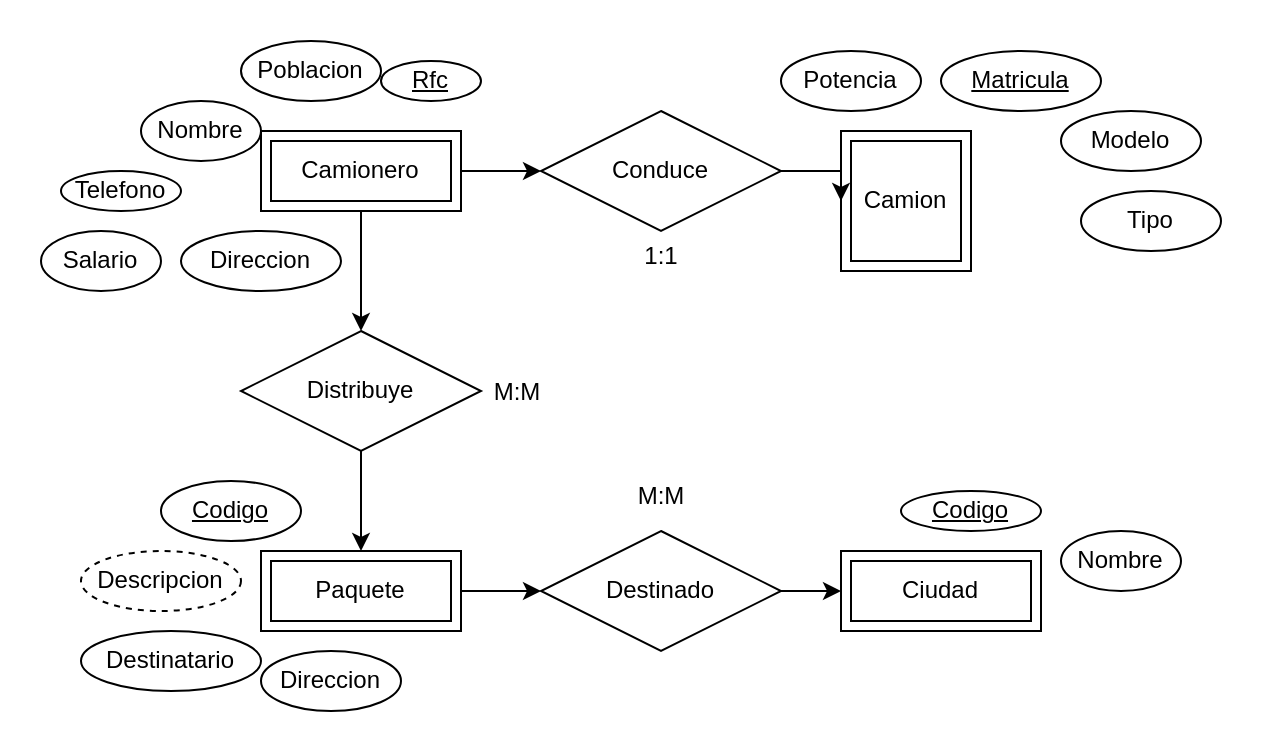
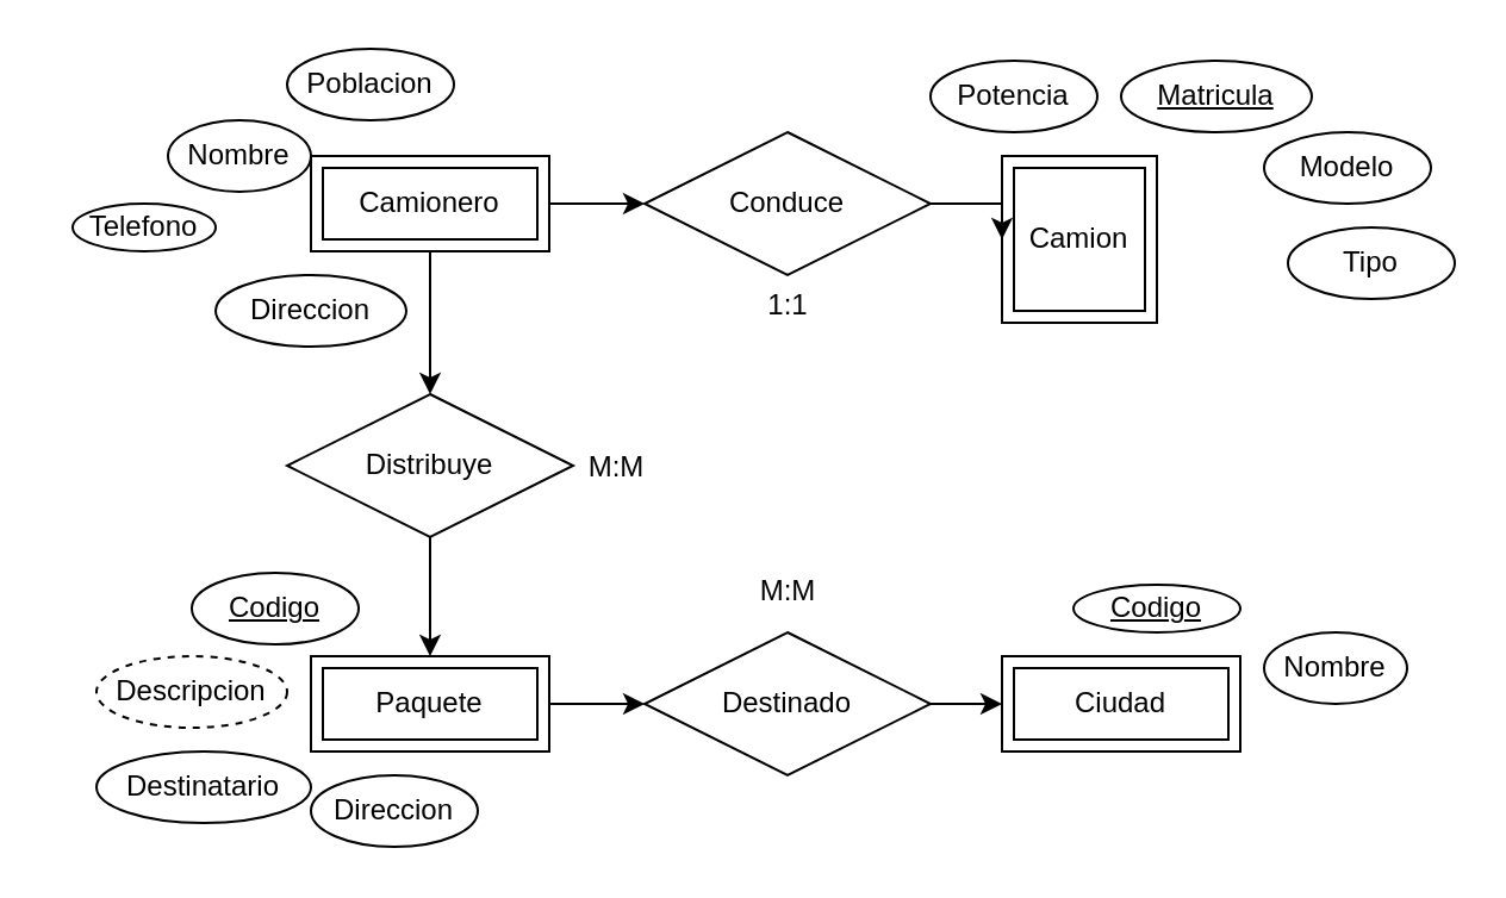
- <mxCell id="21" value="Rfc" style="ellipse;whiteSpace=wrap;html=1;align=center;fontStyle=4;" vertex="1" parent="1"><mxGeometry x="190" y="30" width="50" height="20" as="geometry" /></mxCell>
- <mxCell id="24" value="Salario" style="ellipse;whiteSpace=wrap;html=1;align=center;" vertex="1" parent="1"><mxGeometry x="20" y="115" width="60" height="30" as="geometry" /></mxCell>
